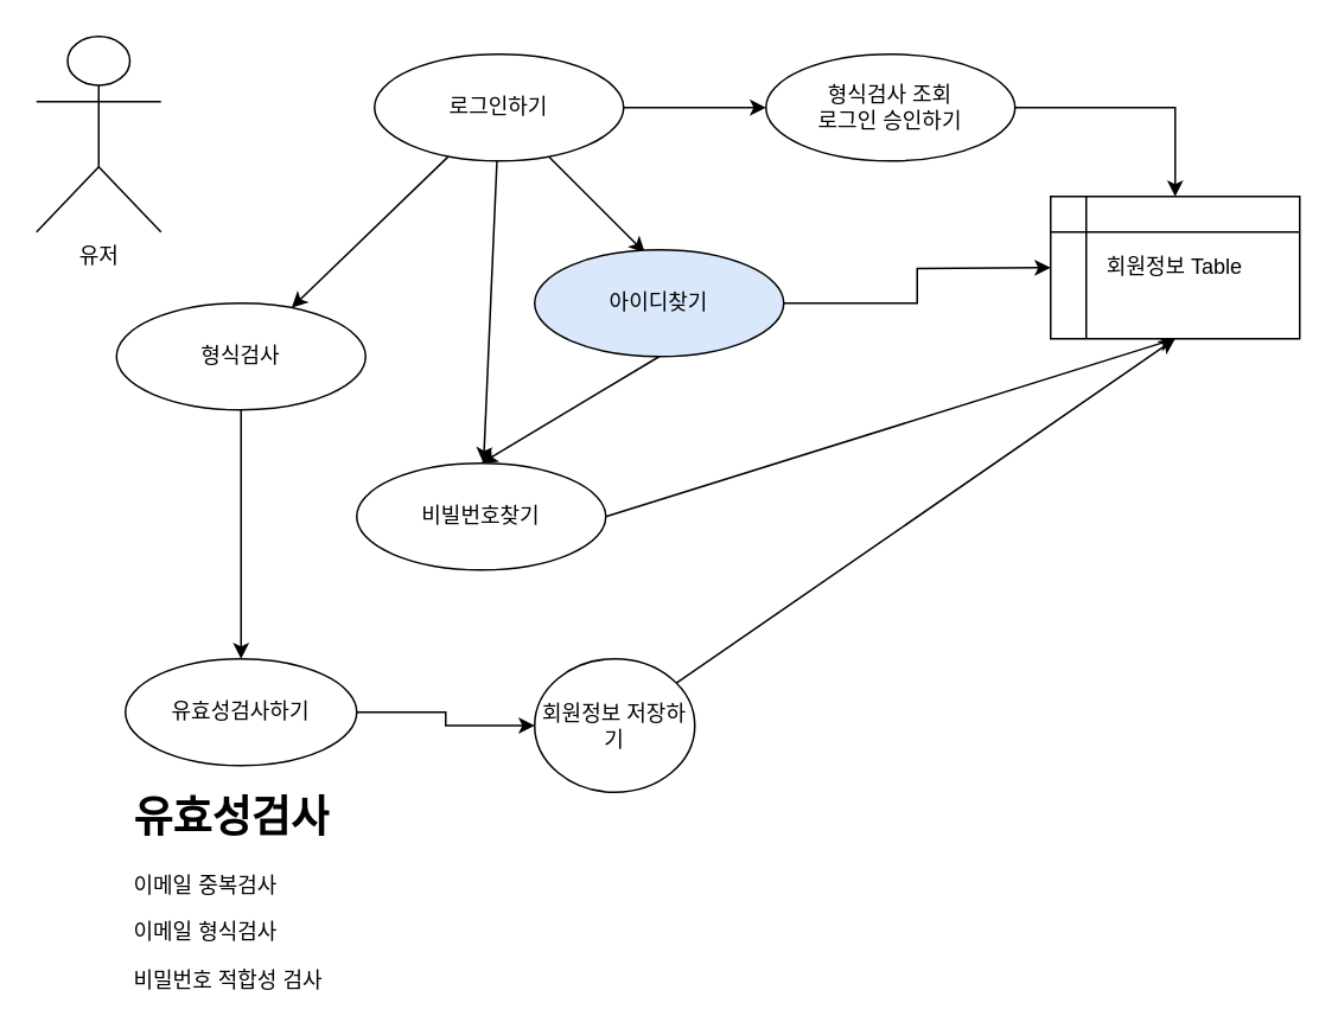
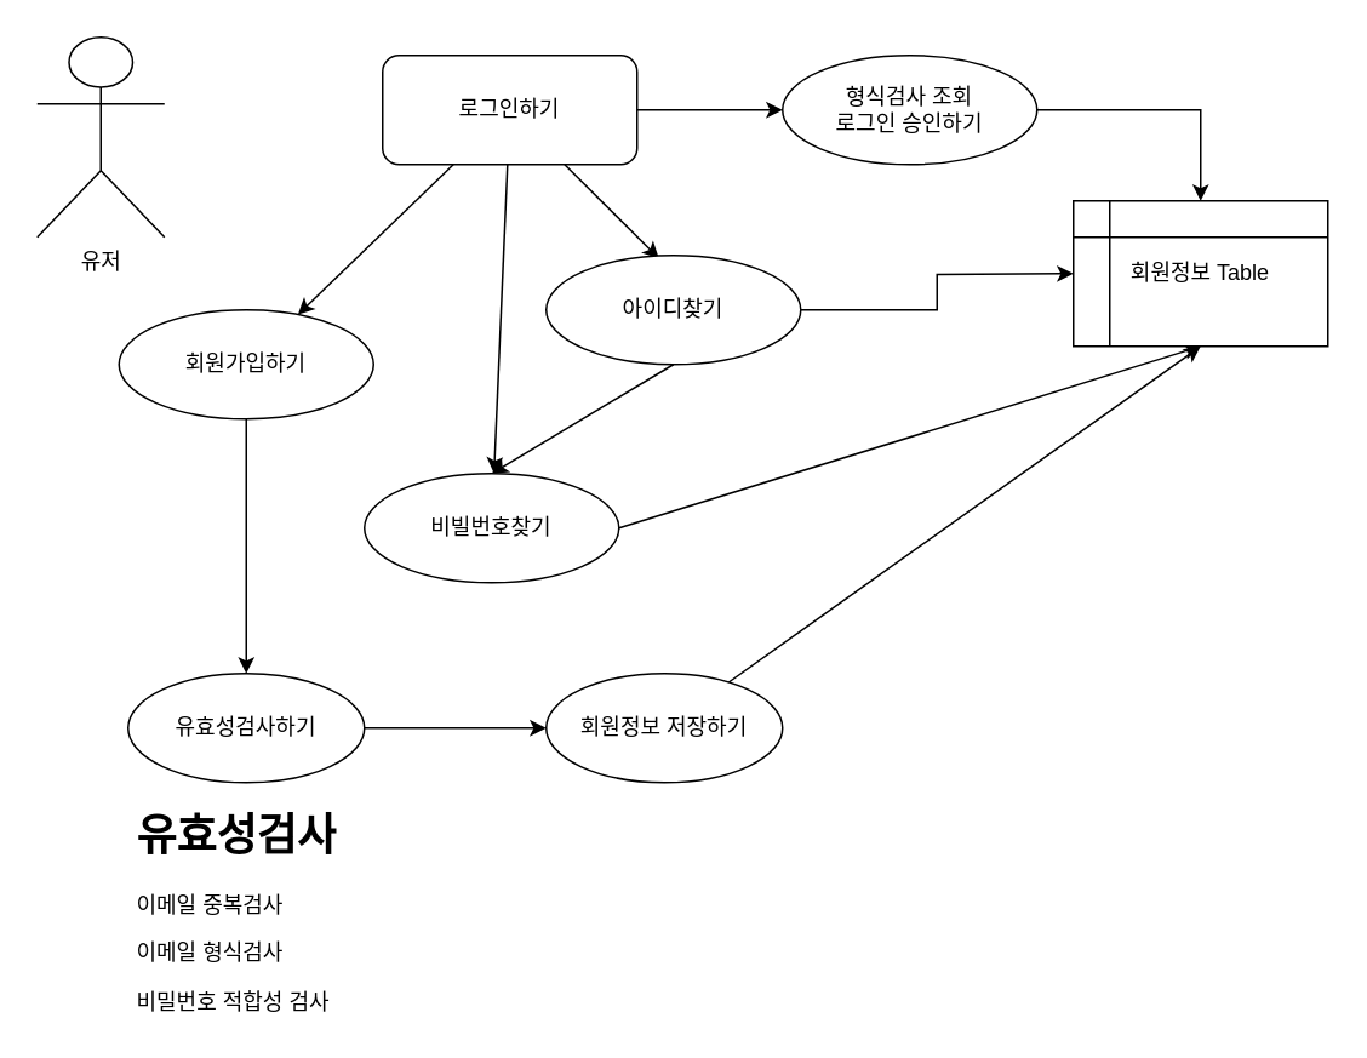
- <mxCell id="7" value="로그인하기" style="ellipse;whiteSpace=wrap;html=1;" parent="1" vertex="1"><mxGeometry x="210" y="30" width="140" height="60" as="geometry" /></mxCell>
+ <mxCell id="7" value="로그인하기" style="whiteSpace=wrap;html=1;rounded=1;" parent="1" vertex="1"><mxGeometry x="210" y="30" width="140" height="60" as="geometry" /></mxCell>
- <mxCell id="12" value="아이디찾기" style="ellipse;whiteSpace=wrap;html=1;fillColor=#dae8fc;" parent="1" vertex="1"><mxGeometry x="300" y="140" width="140" height="60" as="geometry" /></mxCell>
+ <mxCell id="12" value="아이디찾기" style="ellipse;whiteSpace=wrap;html=1;" parent="1" vertex="1"><mxGeometry x="300" y="140" width="140" height="60" as="geometry" /></mxCell>
- <mxCell id="9" value="형식검사" style="ellipse;whiteSpace=wrap;html=1;" parent="1" vertex="1"><mxGeometry x="65" y="170" width="140" height="60" as="geometry" /></mxCell>
+ <mxCell id="9" value="회원가입하기" style="ellipse;whiteSpace=wrap;html=1;" parent="1" vertex="1"><mxGeometry x="65" y="170" width="140" height="60" as="geometry" /></mxCell>
- <mxCell id="19" value="회원정보 저장하기" style="ellipse;whiteSpace=wrap;html=1;" parent="1" vertex="1"><mxGeometry x="300" y="370" width="90" height="75" as="geometry" /></mxCell>
+ <mxCell id="19" value="회원정보 저장하기" style="ellipse;whiteSpace=wrap;html=1;" parent="1" vertex="1"><mxGeometry x="300" y="370" width="130" height="60" as="geometry" /></mxCell>
